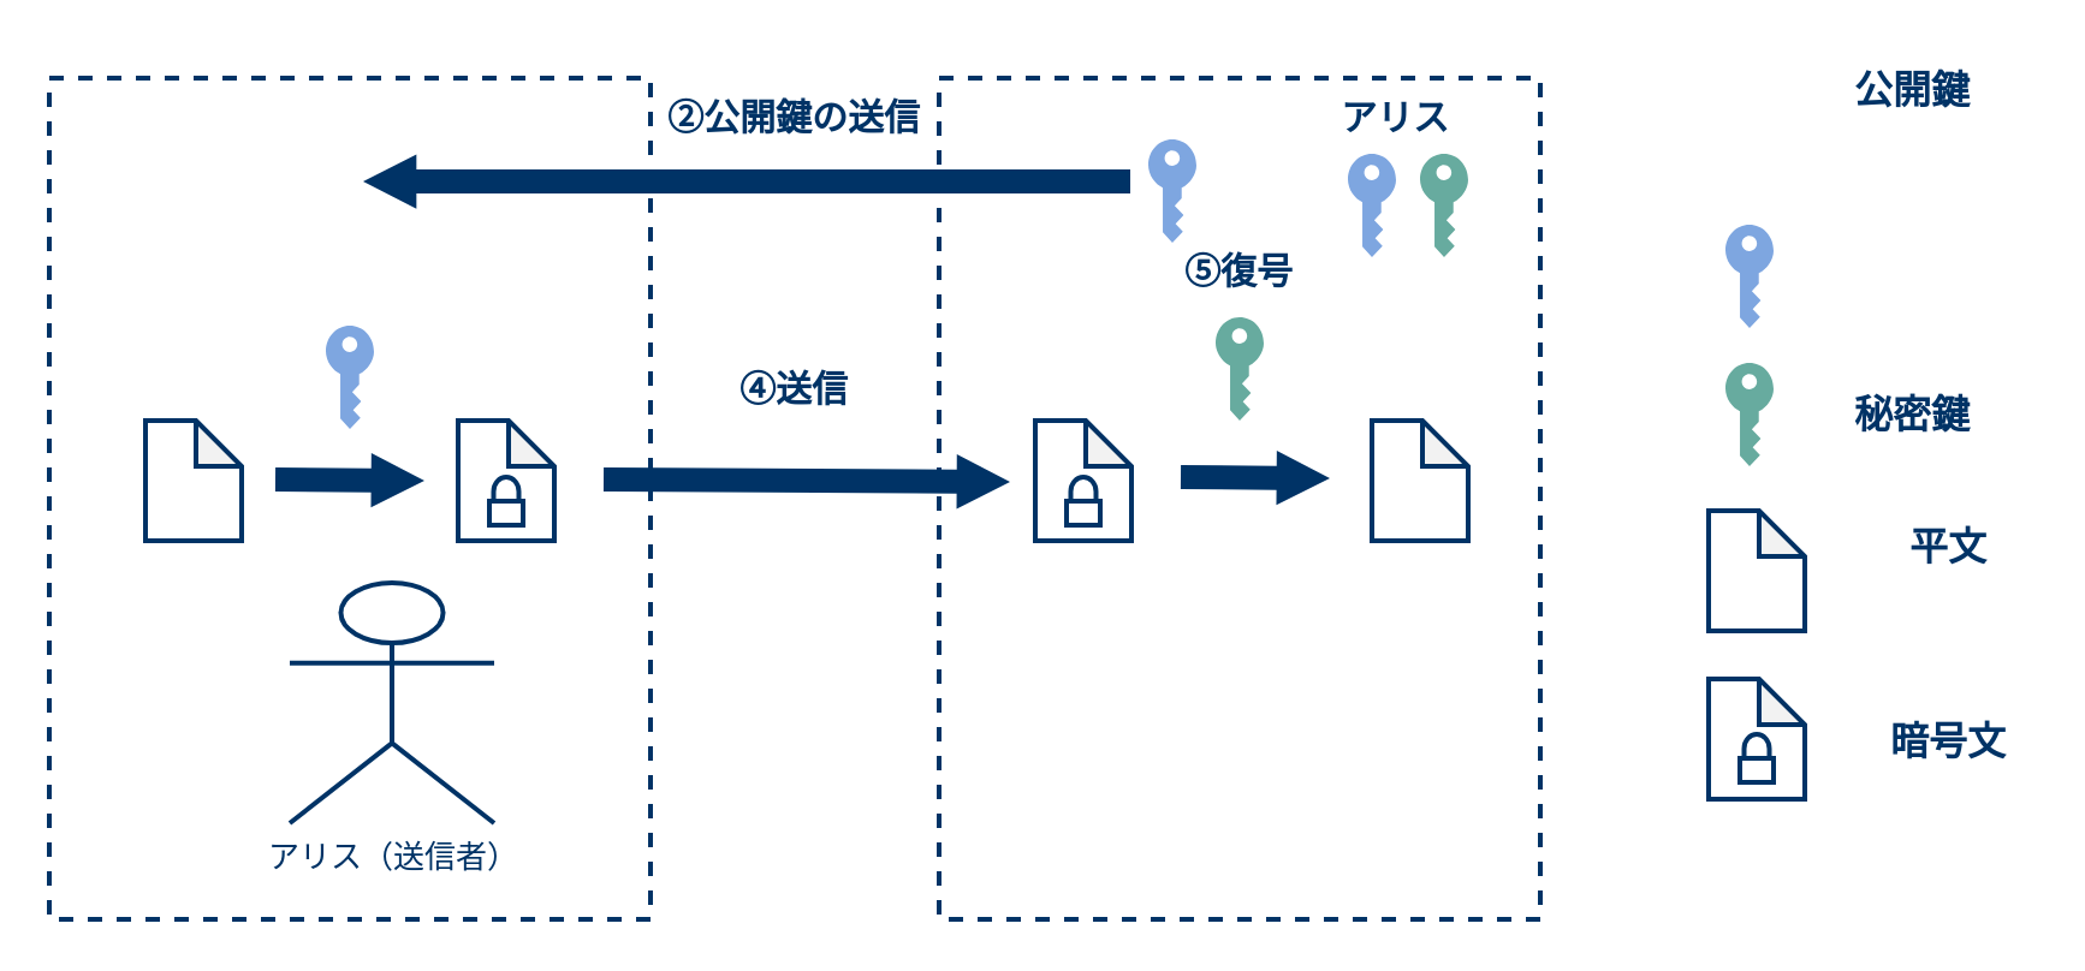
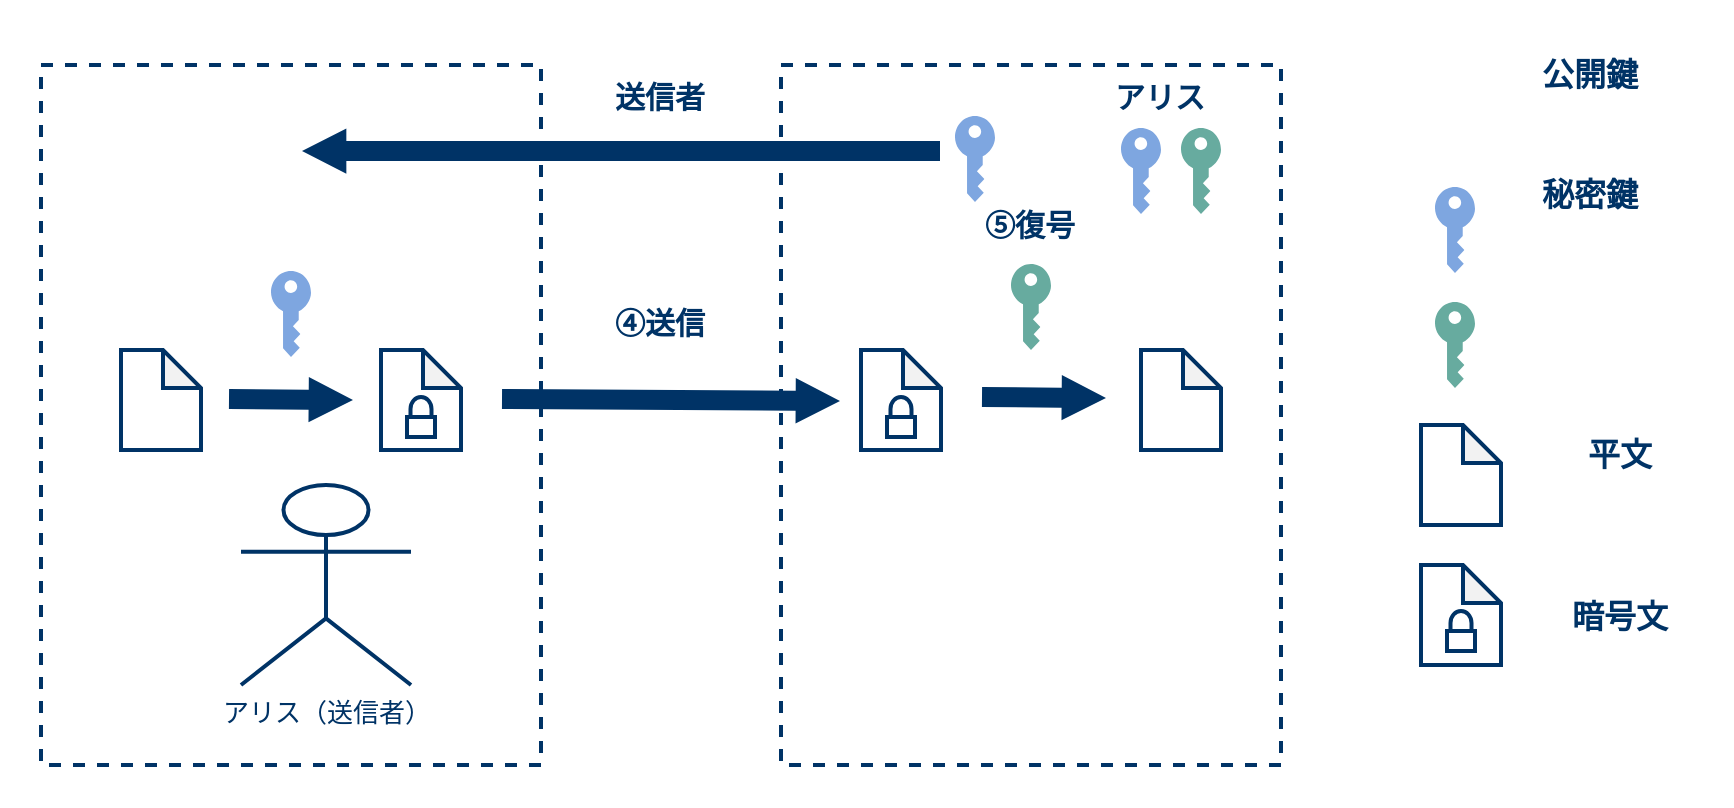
- <mxCell id="17" value="&lt;font style=&quot;font-size: 15px&quot; color=&quot;#003366&quot;&gt;&lt;b&gt;②公開鍵の送信&lt;/b&gt;&lt;/font&gt;" style="text;html=1;strokeColor=none;fillColor=none;align=center;verticalAlign=middle;whiteSpace=wrap;rounded=0;dashed=1;" parent="1" vertex="1"><mxGeometry x="250" y="37.5" width="160" height="20" as="geometry" /></mxCell>
+ <mxCell id="17" value="&lt;font style=&quot;font-size: 15px&quot; color=&quot;#003366&quot;&gt;&lt;b&gt;送信者&lt;/b&gt;&lt;/font&gt;" style="text;html=1;strokeColor=none;fillColor=none;align=center;verticalAlign=middle;whiteSpace=wrap;rounded=0;dashed=1;" parent="1" vertex="1"><mxGeometry x="250" y="37.5" width="160" height="20" as="geometry" /></mxCell>
- <mxCell id="31" value="&lt;font color=&quot;#003366&quot;&gt;&lt;span style=&quot;font-size: 16px&quot;&gt;&lt;b&gt;秘密鍵&lt;/b&gt;&lt;/span&gt;&lt;/font&gt;" style="text;html=1;strokeColor=none;fillColor=none;align=center;verticalAlign=middle;whiteSpace=wrap;rounded=0;dashed=1;" vertex="1" parent="1"><mxGeometry x="760" y="155" width="70" height="34" as="geometry" /></mxCell>
+ <mxCell id="31" value="&lt;font color=&quot;#003366&quot;&gt;&lt;span style=&quot;font-size: 16px&quot;&gt;&lt;b&gt;秘密鍵&lt;/b&gt;&lt;/span&gt;&lt;/font&gt;" style="text;html=1;strokeColor=none;fillColor=none;align=center;verticalAlign=middle;whiteSpace=wrap;rounded=0;dashed=1;" vertex="1" parent="1"><mxGeometry x="760" y="80" width="70" height="34" as="geometry" /></mxCell>
